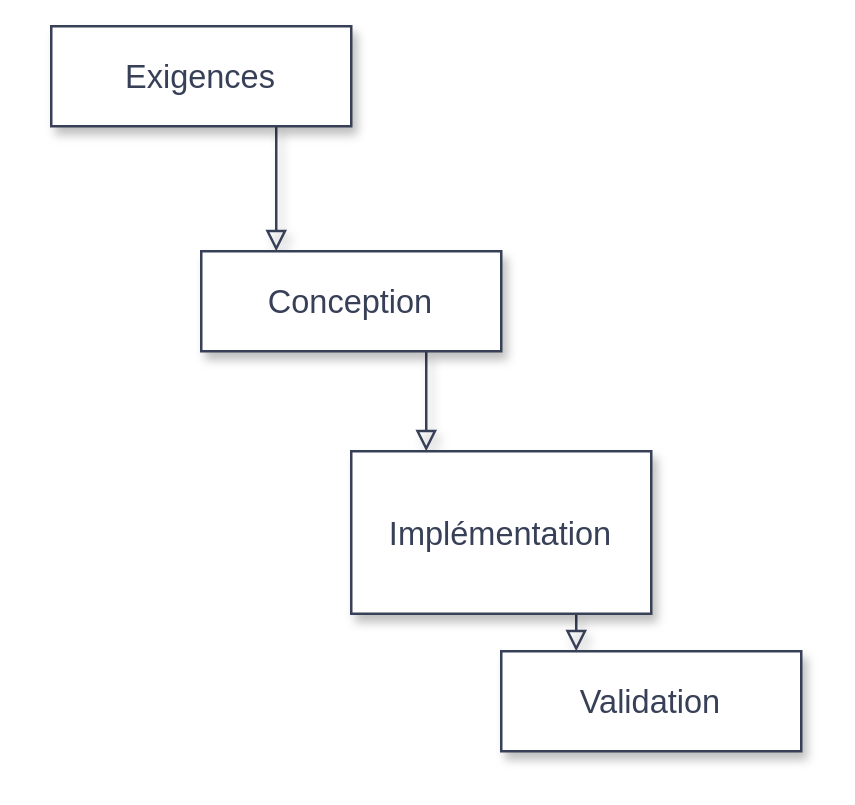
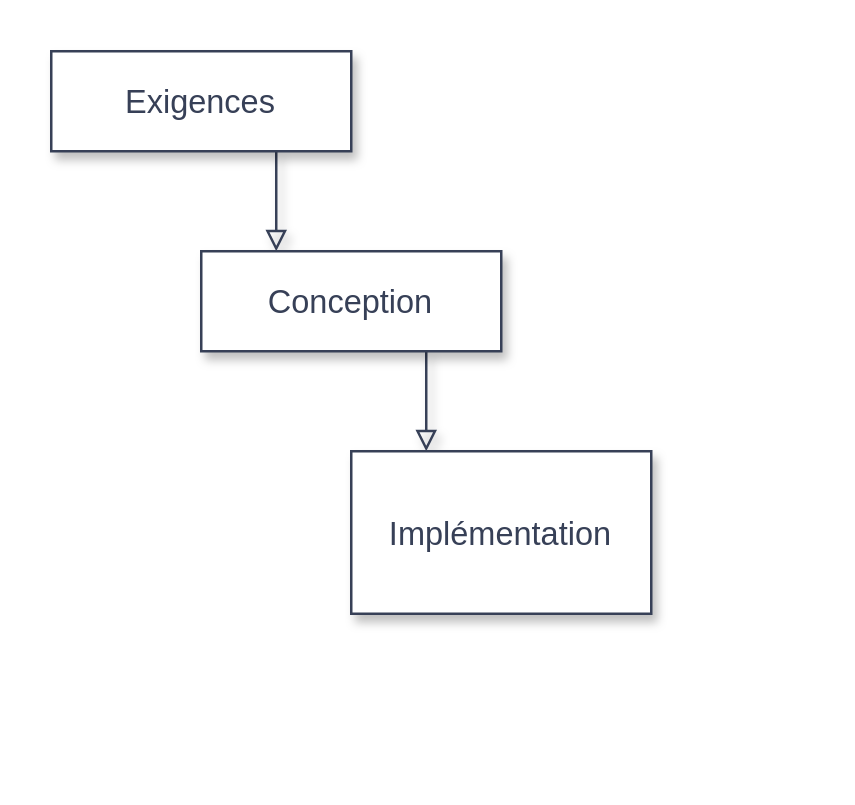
- <mxCell id="3" value="Exigences" style="rounded=0;whiteSpace=wrap;html=1;shadow=1;fontColor=#374057;strokeColor=#374057;fontStyle=0;fontSize=13;labelBackgroundColor=none;labelBorderColor=none;spacingTop=0;spacing=0;spacingLeft=0;spacingBottom=0;spacingRight=0;fontFamily=Arial;" parent="1" vertex="1"><mxGeometry x="20" y="10" width="120" height="40" as="geometry" /></mxCell>
+ <mxCell id="3" value="Exigences" style="rounded=0;whiteSpace=wrap;html=1;shadow=1;fontColor=#374057;strokeColor=#374057;fontStyle=0;fontSize=13;labelBackgroundColor=none;labelBorderColor=none;spacingTop=0;spacing=0;spacingLeft=0;spacingBottom=0;spacingRight=0;fontFamily=Arial;" parent="1" vertex="1"><mxGeometry x="20" y="20" width="120" height="40" as="geometry" /></mxCell>
- <mxCell id="6" style="edgeStyle=orthogonalEdgeStyle;rounded=0;orthogonalLoop=1;jettySize=auto;html=1;exitX=0.75;exitY=1;exitDx=0;exitDy=0;entryX=0.25;entryY=0;entryDx=0;entryDy=0;endArrow=block;endFill=0;strokeWidth=1;shadow=1;strokeColor=#374057;fontColor=#374057;" parent="1" source="7" target="8" edge="1"><mxGeometry relative="1" as="geometry" /></mxCell>
- <mxCell id="8" value="Validation" style="rounded=0;whiteSpace=wrap;html=1;shadow=1;fontColor=#374057;strokeColor=#374057;fontStyle=0;fontSize=13;labelBackgroundColor=none;labelBorderColor=none;spacingTop=0;spacing=0;spacingLeft=0;spacingBottom=0;spacingRight=0;fontFamily=Arial;" parent="1" vertex="1"><mxGeometry x="200" y="260" width="120" height="40" as="geometry" /></mxCell>
